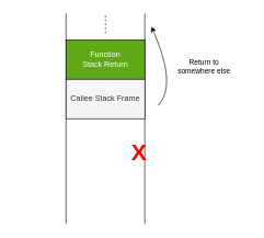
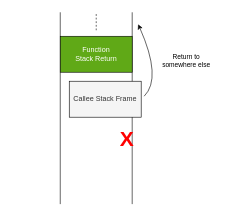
- <mxCell id="7" value="Callee Stack Frame" style="rounded=0;whiteSpace=wrap;html=1;strokeColor=#000000;fillColor=#f5f5f5;fontColor=#333333;" vertex="1" parent="1"><mxGeometry x="100" y="120" width="120" height="60" as="geometry" /></mxCell>
+ <mxCell id="7" value="Callee Stack Frame" style="rounded=0;whiteSpace=wrap;html=1;strokeColor=#000000;fillColor=#f5f5f5;fontColor=#333333;" vertex="1" parent="1"><mxGeometry x="115" y="135" width="120" height="60" as="geometry" /></mxCell>
